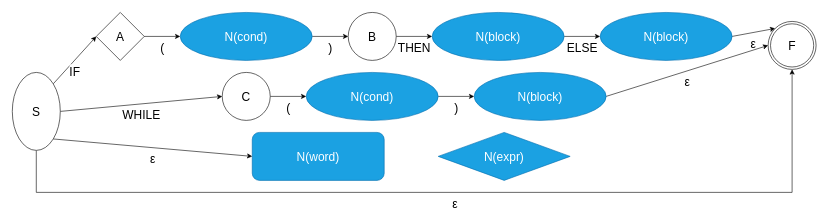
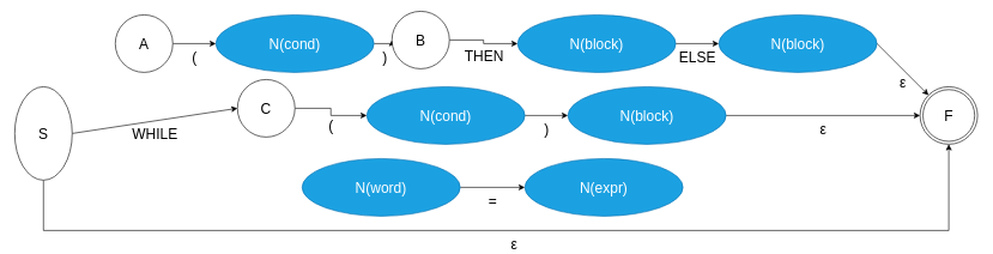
- <mxCell id="12" value="A" style="rhombus;whiteSpace=wrap;html=1;aspect=fixed;fontSize=20;" parent="1" vertex="1"><mxGeometry x="160" y="20" width="80" height="80" as="geometry" /></mxCell>
+ <mxCell id="12" value="A" style="ellipse;whiteSpace=wrap;html=1;aspect=fixed;fontSize=20;" parent="1" vertex="1"><mxGeometry x="160" y="20" width="80" height="80" as="geometry" /></mxCell>
- <mxCell id="14" value="B" style="ellipse;whiteSpace=wrap;html=1;aspect=fixed;fontSize=20;" parent="1" vertex="1"><mxGeometry x="580" y="20" width="80" height="80" as="geometry" /></mxCell>
+ <mxCell id="14" value="B" style="ellipse;whiteSpace=wrap;html=1;aspect=fixed;fontSize=20;" parent="1" vertex="1"><mxGeometry x="545" y="15" width="80" height="80" as="geometry" /></mxCell>
- <mxCell id="26" value="F" style="ellipse;shape=doubleEllipse;whiteSpace=wrap;html=1;aspect=fixed;fontSize=20;" vertex="1" parent="1"><mxGeometry x="1280" y="35" width="80" height="80" as="geometry" /></mxCell>
+ <mxCell id="26" value="F" style="ellipse;shape=doubleEllipse;whiteSpace=wrap;html=1;aspect=fixed;fontSize=20;" vertex="1" parent="1"><mxGeometry x="1280" y="120" width="80" height="80" as="geometry" /></mxCell>
- <mxCell id="2" value="IF" style="edgeStyle=none;rounded=0;orthogonalLoop=1;jettySize=auto;html=1;exitX=1;exitY=0;exitDx=0;exitDy=0;entryX=0;entryY=0.5;entryDx=0;entryDy=0;fontSize=20;labelPosition=center;verticalLabelPosition=bottom;align=center;verticalAlign=top;" parent="1" source="6" target="12" edge="1"><mxGeometry relative="1" as="geometry" /></mxCell>
- <mxCell id="22" value="C" style="ellipse;whiteSpace=wrap;html=1;aspect=fixed;fontSize=20;" parent="1" vertex="1"><mxGeometry x="370" y="120" width="80" height="80" as="geometry" /></mxCell>
+ <mxCell id="22" value="C" style="ellipse;whiteSpace=wrap;html=1;aspect=fixed;fontSize=20;" parent="1" vertex="1"><mxGeometry x="330" y="110" width="80" height="80" as="geometry" /></mxCell>
- <mxCell id="3" value="ε" style="edgeStyle=none;rounded=0;orthogonalLoop=1;jettySize=auto;html=1;exitX=1;exitY=1;exitDx=0;exitDy=0;entryX=0;entryY=0.5;entryDx=0;entryDy=0;fontSize=20;labelPosition=center;verticalLabelPosition=bottom;align=center;verticalAlign=top;" parent="1" source="6" target="8" edge="1"><mxGeometry relative="1" as="geometry"><mxPoint x="88" y="138" as="sourcePoint" /><mxPoint x="160" y="160" as="targetPoint" /></mxGeometry></mxCell>
- <mxCell id="8" value="N(word)" style="whiteSpace=wrap;html=1;fontSize=20;fillColor=#1ba1e2;strokeColor=#006EAF;fontColor=#ffffff;rounded=1;" parent="1" vertex="1"><mxGeometry x="420" y="220" width="220" height="80" as="geometry" /></mxCell>
+ <mxCell id="8" value="N(word)" style="ellipse;whiteSpace=wrap;html=1;fontSize=20;fillColor=#1ba1e2;strokeColor=#006EAF;fontColor=#ffffff;" parent="1" vertex="1"><mxGeometry x="420" y="220" width="220" height="80" as="geometry" /></mxCell>
+ <mxCell id="7" value="=" style="edgeStyle=none;rounded=0;orthogonalLoop=1;jettySize=auto;html=1;exitX=1;exitY=0.5;exitDx=0;exitDy=0;entryX=0;entryY=0.5;entryDx=0;entryDy=0;fontSize=20;labelPosition=center;verticalLabelPosition=bottom;align=center;verticalAlign=top;" parent="1" source="8" target="25" edge="1"><mxGeometry relative="1" as="geometry"><mxPoint x="720" y="260" as="targetPoint" /></mxGeometry></mxCell>
- <mxCell id="25" value="N(expr)" style="rhombus;whiteSpace=wrap;html=1;fontSize=20;fillColor=#1ba1e2;strokeColor=#006EAF;fontColor=#ffffff;" parent="1" vertex="1"><mxGeometry x="730" y="220" width="220" height="80" as="geometry" /></mxCell>
+ <mxCell id="25" value="N(expr)" style="ellipse;whiteSpace=wrap;html=1;fontSize=20;fillColor=#1ba1e2;strokeColor=#006EAF;fontColor=#ffffff;" parent="1" vertex="1"><mxGeometry x="730" y="220" width="220" height="80" as="geometry" /></mxCell>
